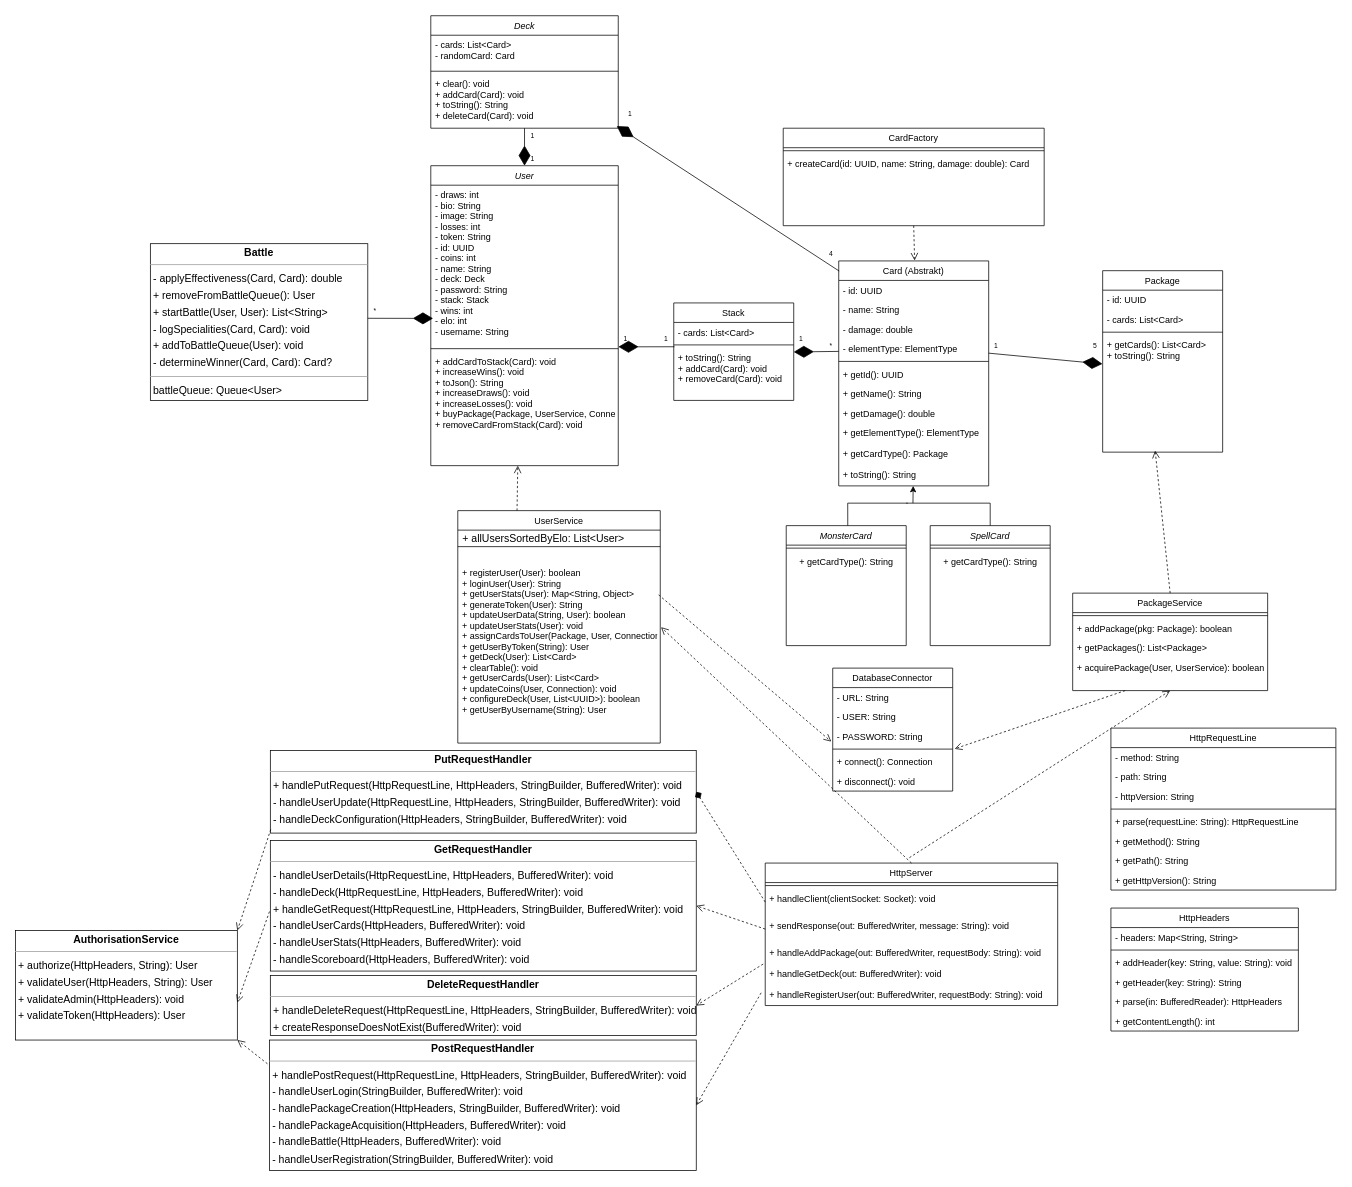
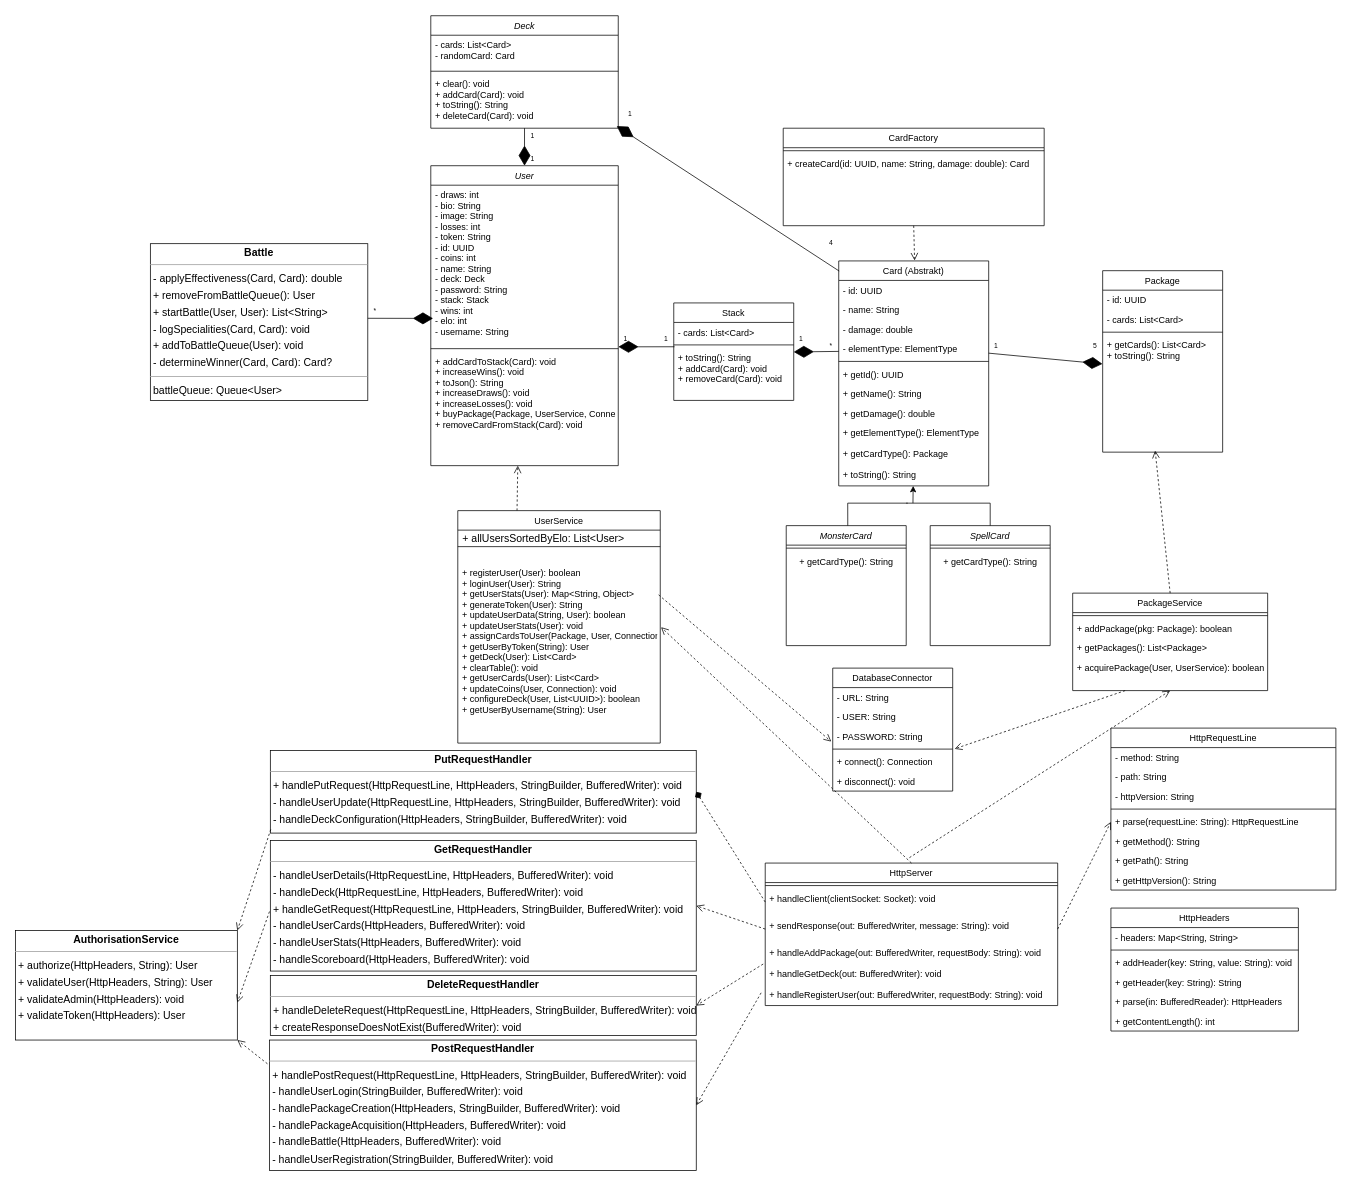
- <mxCell id="112" value="&lt;font style=&quot;font-size: 9px;&quot;&gt;4&lt;/font&gt;" style="text;html=1;align=center;verticalAlign=middle;whiteSpace=wrap;rounded=0;" vertex="1" parent="1"><mxGeometry x="1098" y="327" width="20" height="20" as="geometry" /></mxCell>
+ <mxCell id="112" value="&lt;font style=&quot;font-size: 9px;&quot;&gt;4&lt;/font&gt;" style="text;html=1;align=center;verticalAlign=middle;whiteSpace=wrap;rounded=0;" vertex="1" parent="1"><mxGeometry x="1098" y="312" width="20" height="20" as="geometry" /></mxCell>
+ <mxCell id="93" value="" style="html=1;verticalAlign=bottom;endArrow=open;dashed=1;endSize=8;curved=0;rounded=0;entryX=0;entryY=0.5;entryDx=0;entryDy=0;exitX=1;exitY=0.5;exitDx=0;exitDy=0;" parent="1" source="62" target="82" edge="1"><mxGeometry relative="1" as="geometry"><mxPoint x="1200" y="1393" as="sourcePoint" /><mxPoint x="1498" y="1170" as="targetPoint" /></mxGeometry></mxCell>
